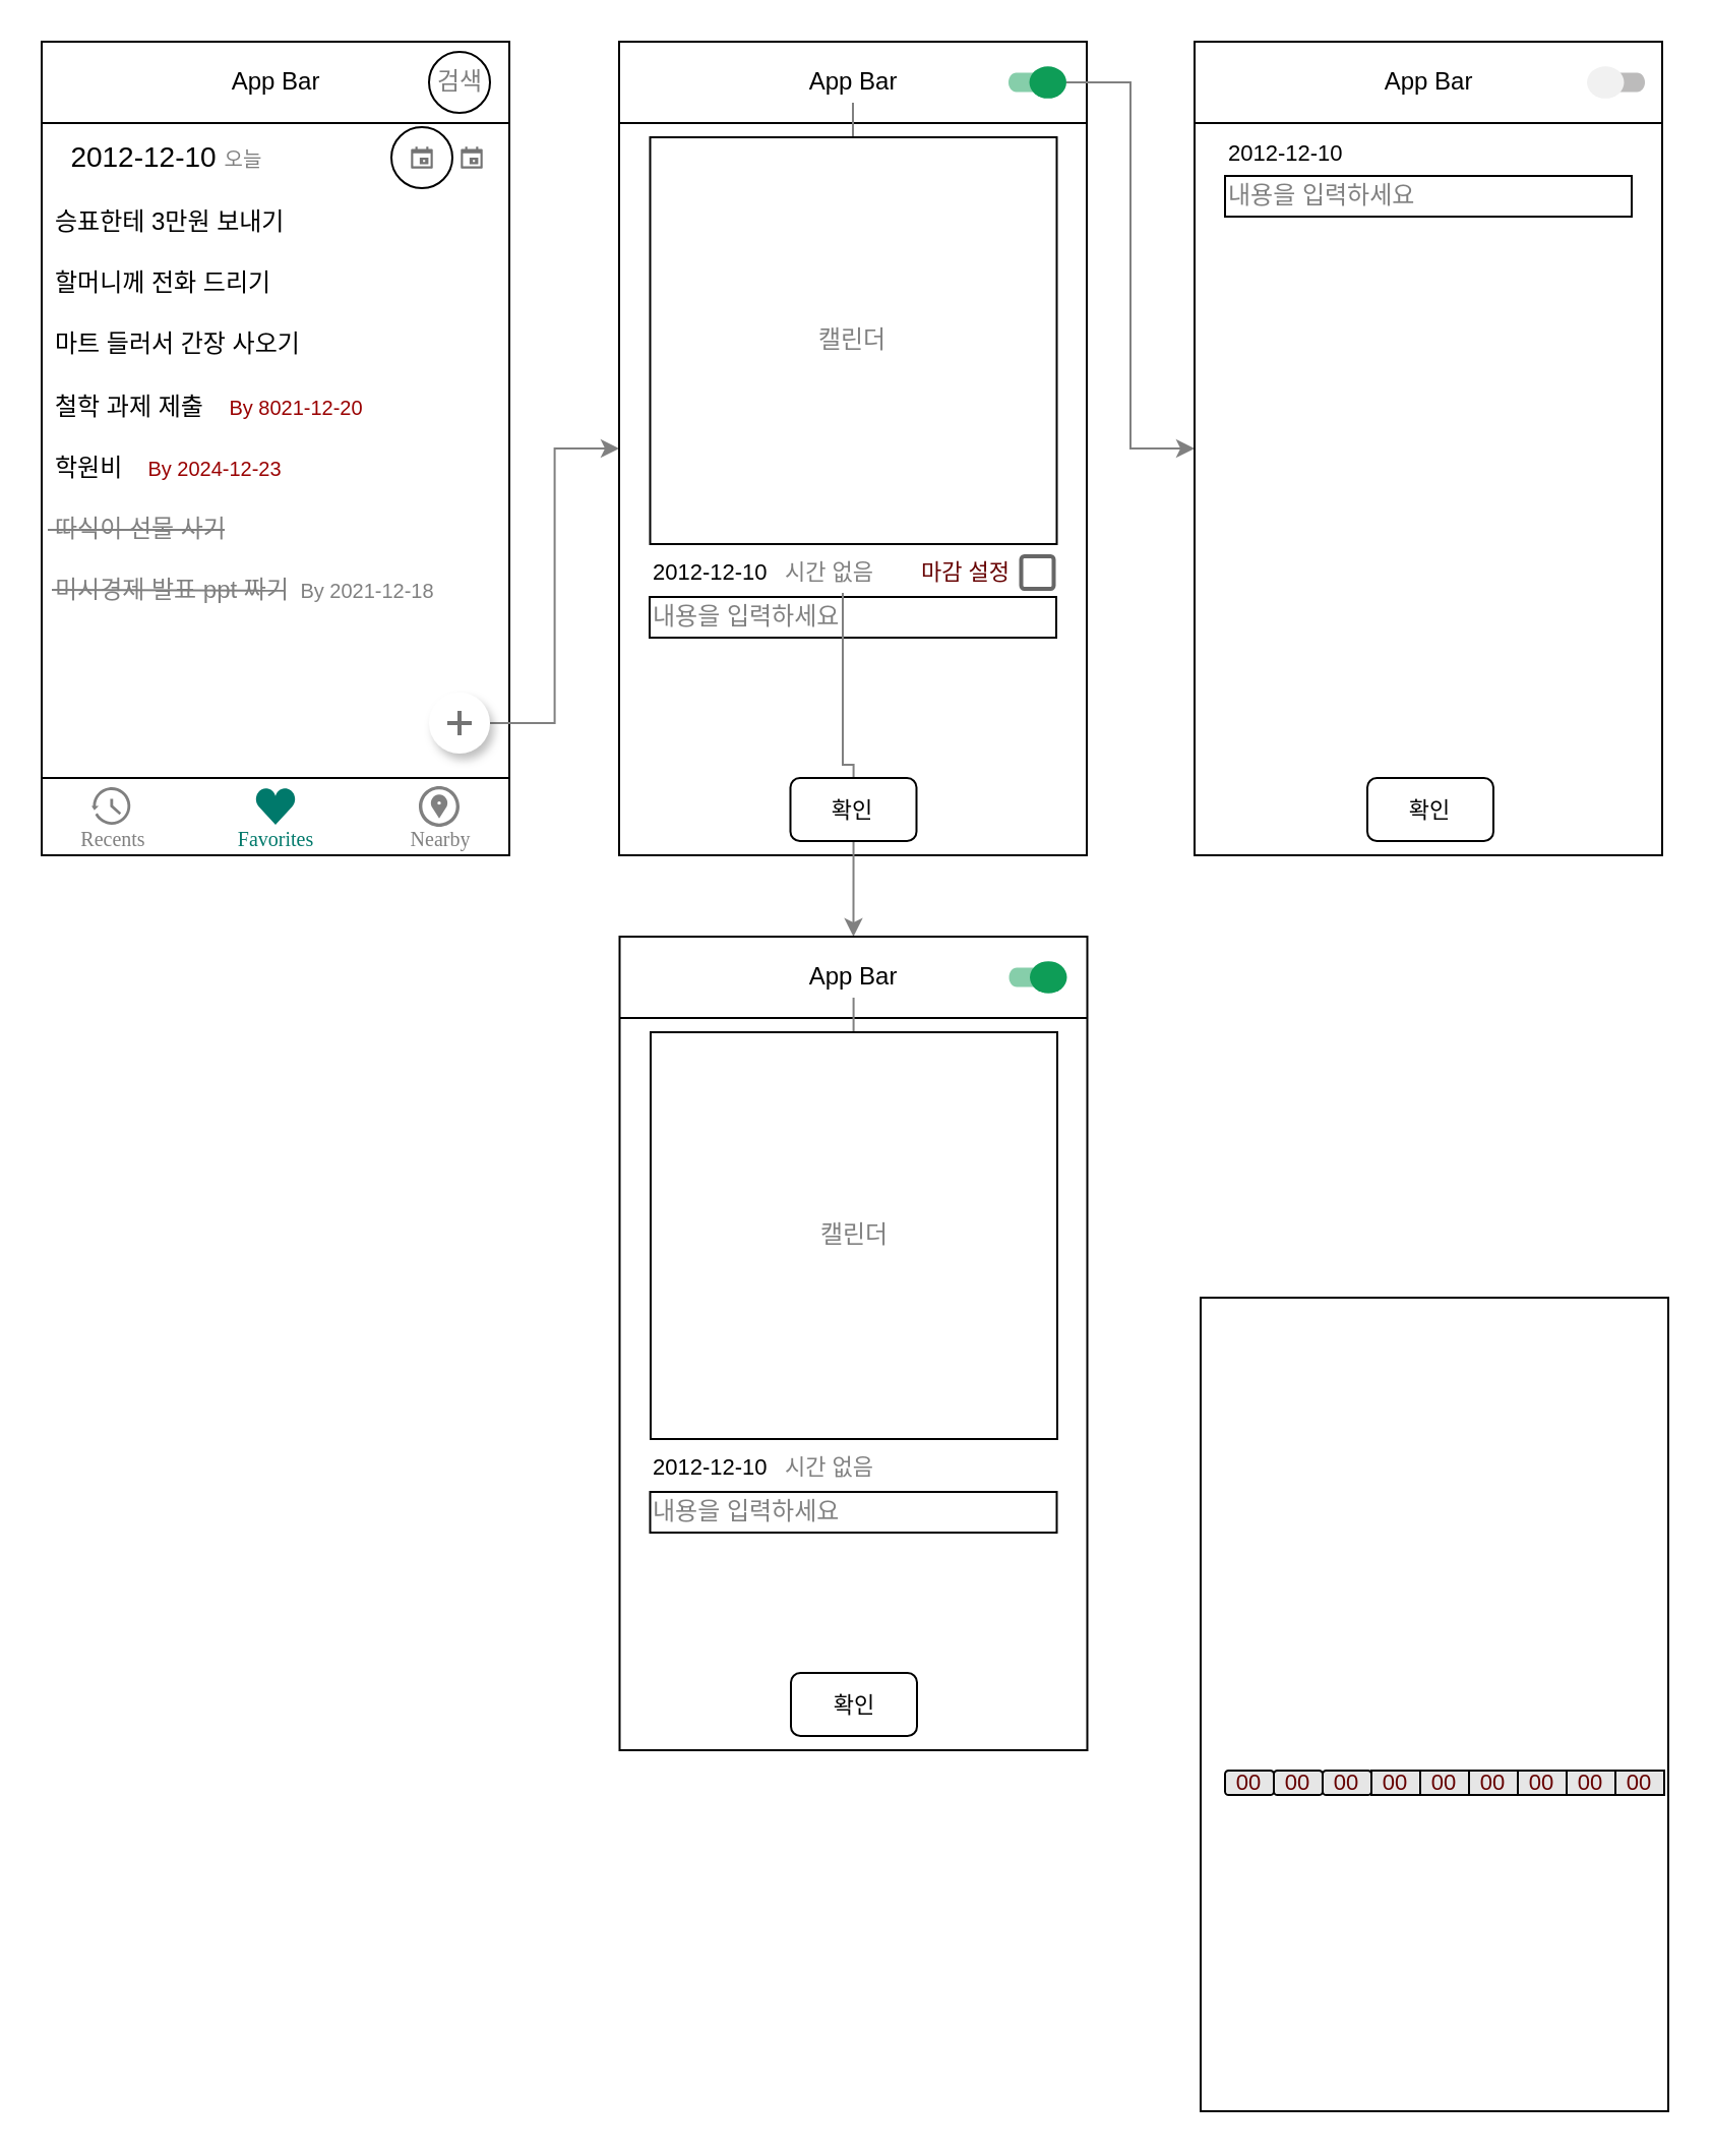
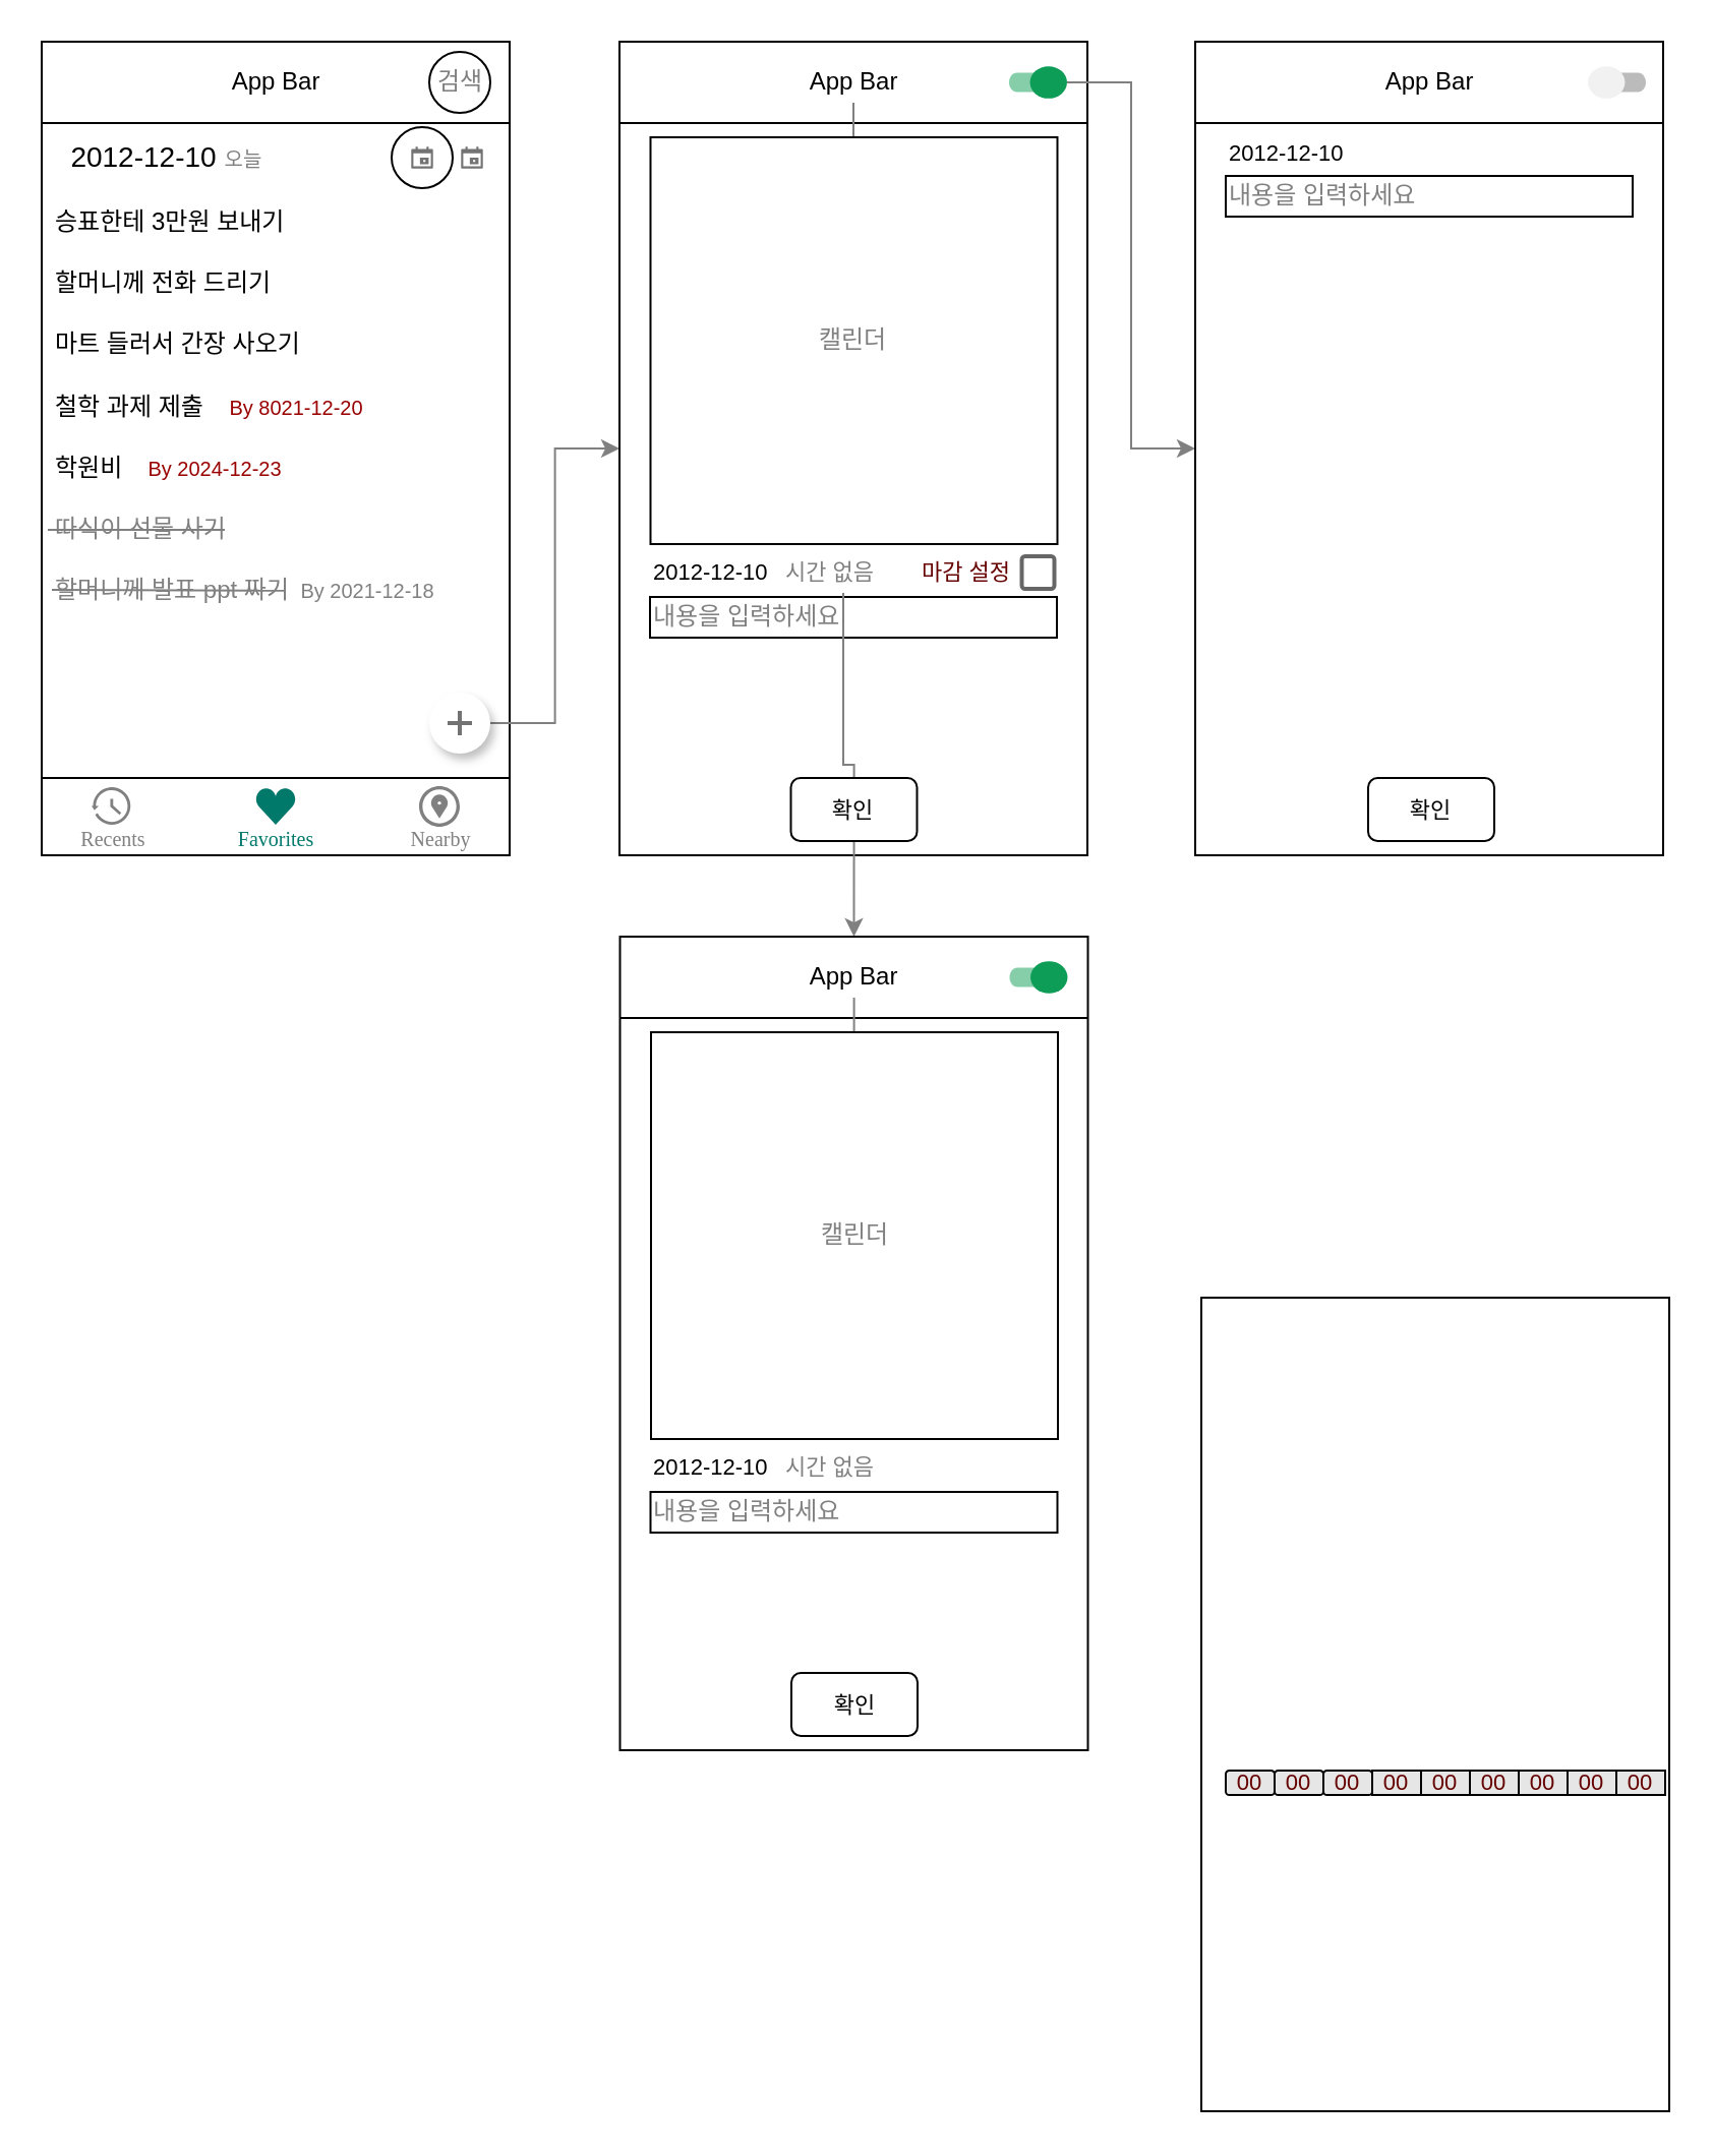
- <mxCell id="28" value="&lt;font color=&quot;#808080&quot;&gt;미시경제 발표 ppt 짜기&lt;/font&gt;" style="text;html=1;resizable=0;autosize=1;align=left;verticalAlign=middle;points=[];fillColor=none;strokeColor=none;rounded=0;labelPosition=center;verticalLabelPosition=middle;horizontal=1;" parent="27" vertex="1"><mxGeometry y="5" width="130" height="20" as="geometry" /></mxCell>
+ <mxCell id="28" value="&lt;font color=&quot;#808080&quot;&gt;할머니께 발표 ppt 짜기&lt;/font&gt;" style="text;html=1;resizable=0;autosize=1;align=left;verticalAlign=middle;points=[];fillColor=none;strokeColor=none;rounded=0;labelPosition=center;verticalLabelPosition=middle;horizontal=1;" parent="27" vertex="1"><mxGeometry y="5" width="130" height="20" as="geometry" /></mxCell>
